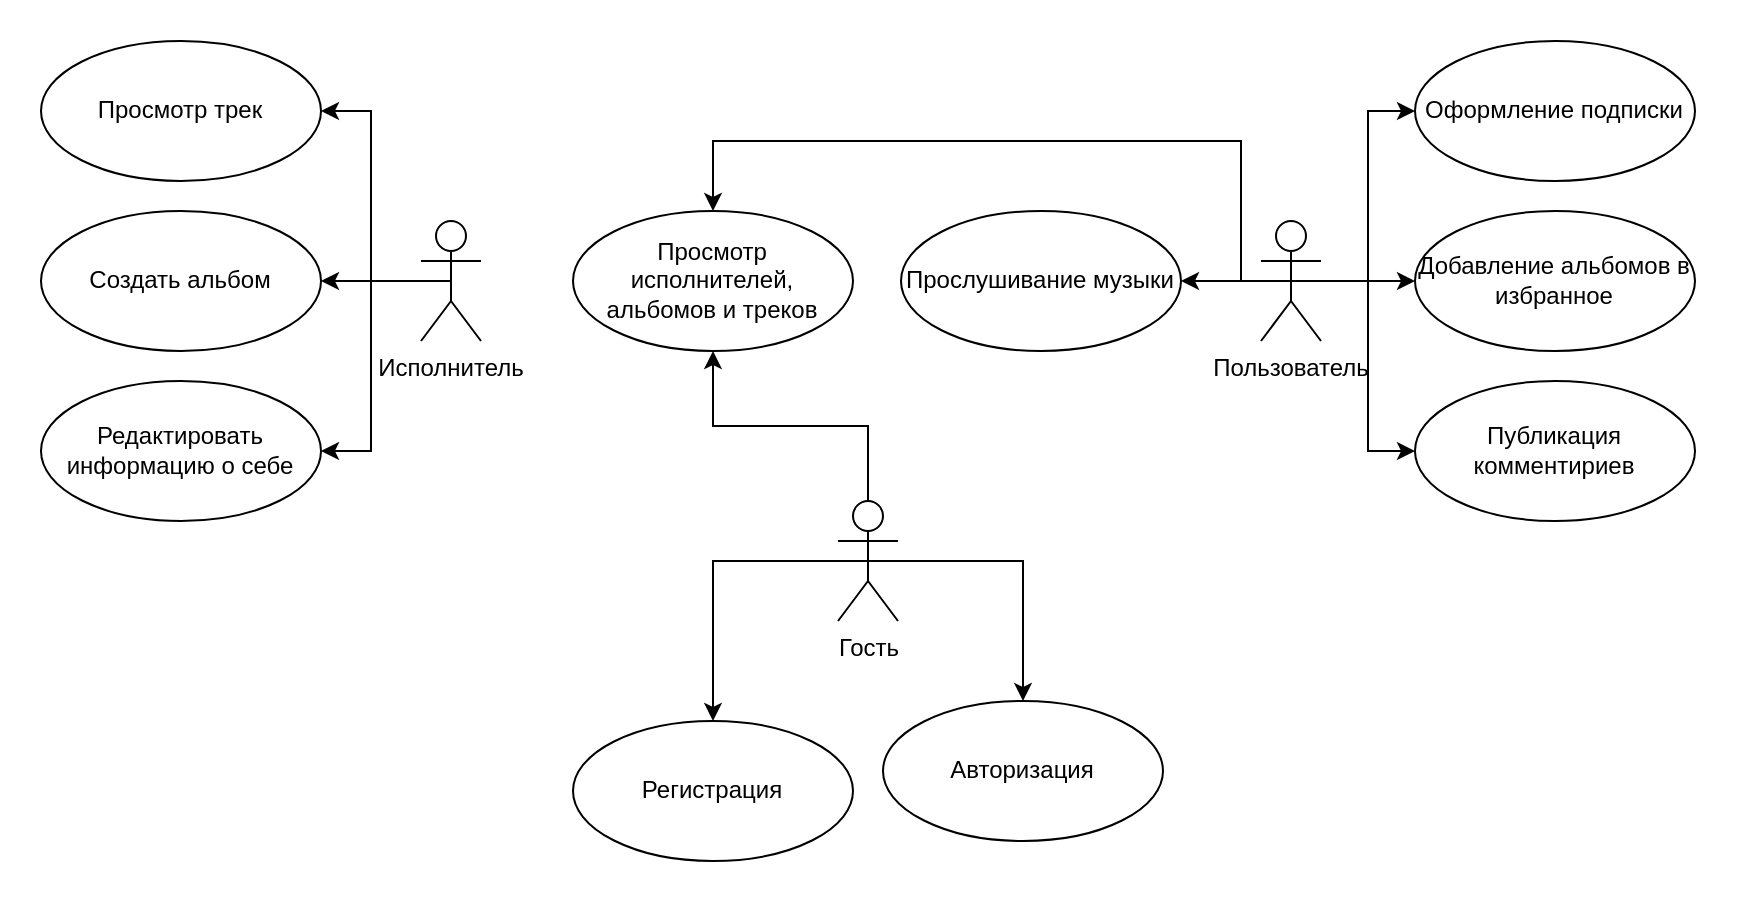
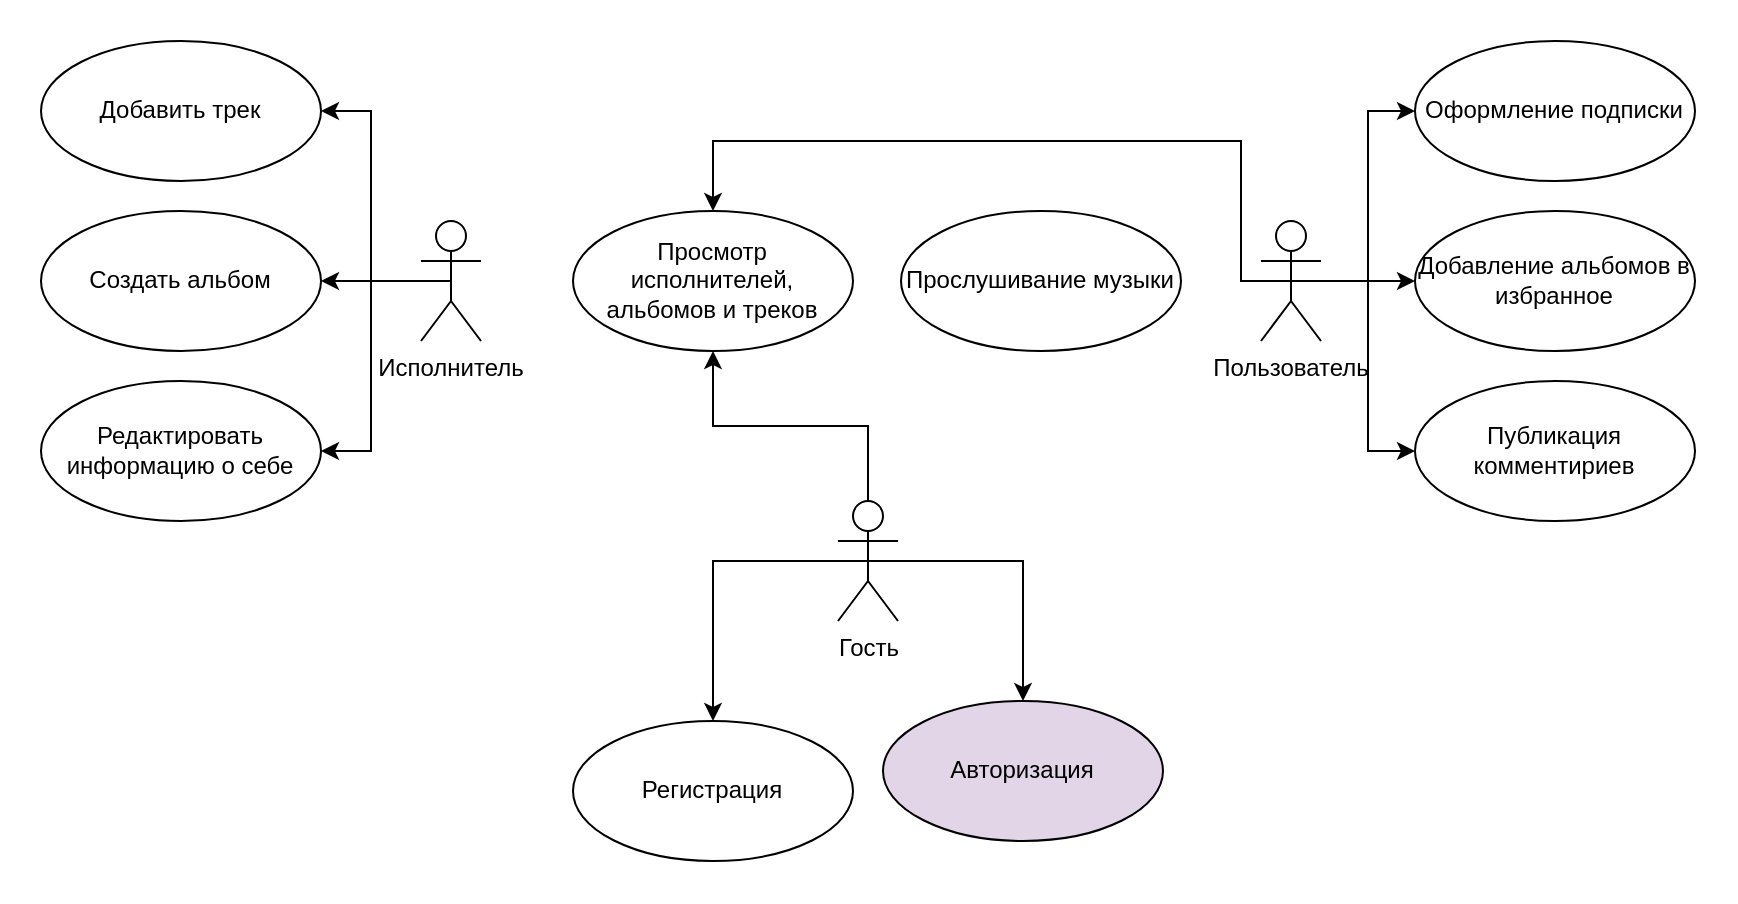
- <mxCell id="16" value="Просмотр трек" style="ellipse;whiteSpace=wrap;html=1;" parent="1" vertex="1"><mxGeometry y="20" width="140" height="70" as="geometry" x="20" /></mxCell>
+ <mxCell id="16" value="Добавить трек" style="ellipse;whiteSpace=wrap;html=1;" parent="1" vertex="1"><mxGeometry y="20" width="140" height="70" as="geometry" x="20" /></mxCell>
- <mxCell id="6" style="edgeStyle=orthogonalEdgeStyle;rounded=0;orthogonalLoop=1;jettySize=auto;html=1;exitX=0.5;exitY=0.5;exitDx=0;exitDy=0;exitPerimeter=0;entryX=1;entryY=0.5;entryDx=0;entryDy=0;" parent="1" source="11" target="24" edge="1"><mxGeometry relative="1" as="geometry" /></mxCell>
- <mxCell id="23" value="Авторизация" style="ellipse;whiteSpace=wrap;html=1;" parent="1" vertex="1"><mxGeometry x="441" y="350" width="140" height="70" as="geometry" /></mxCell>
+ <mxCell id="23" value="Авторизация" style="ellipse;whiteSpace=wrap;html=1;fillColor=#e1d5e7;" parent="1" vertex="1"><mxGeometry x="441" y="350" width="140" height="70" as="geometry" /></mxCell>
